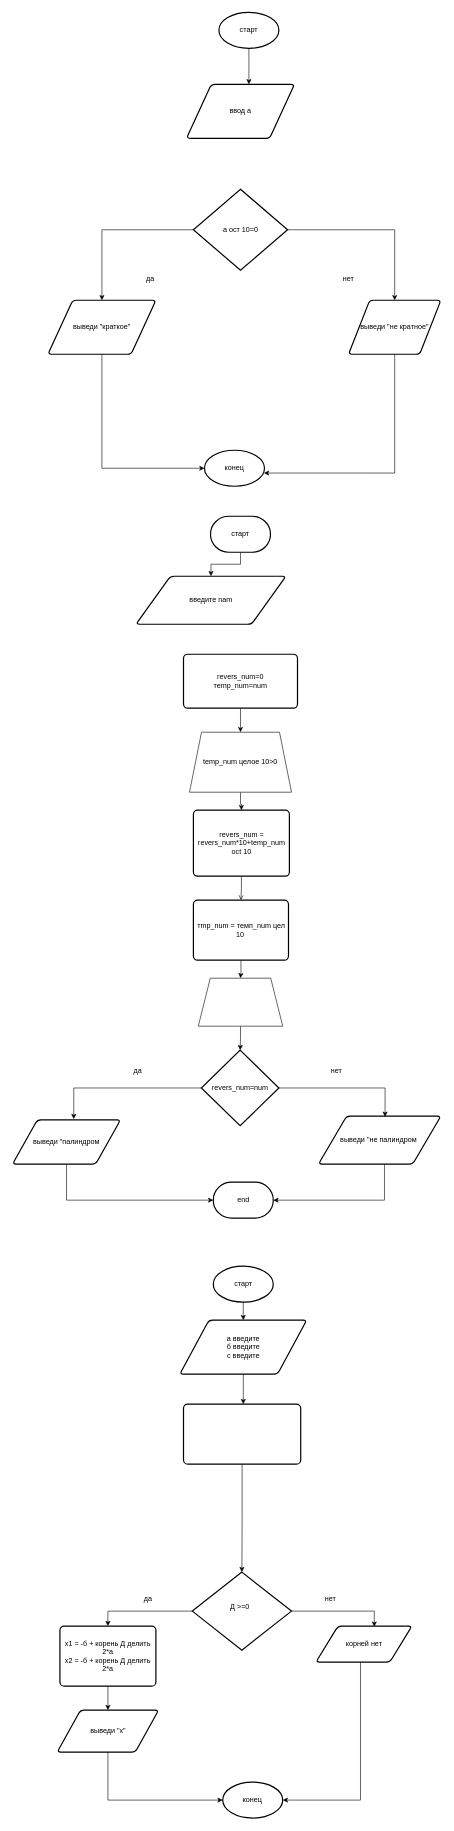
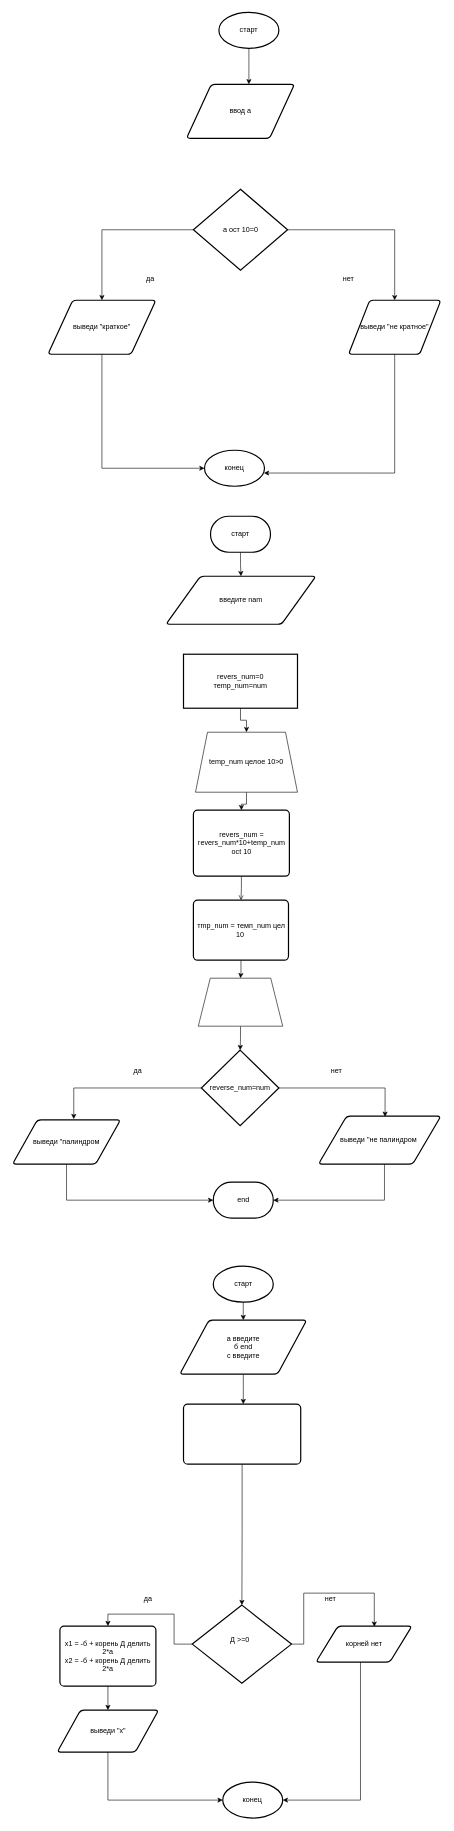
- <mxCell id="18" value="&lt;font style=&quot;vertical-align: inherit;&quot;&gt;&lt;font style=&quot;vertical-align: inherit;&quot;&gt;введите nam&lt;/font&gt;&lt;/font&gt;" style="shape=parallelogram;html=1;strokeWidth=2;perimeter=parallelogramPerimeter;whiteSpace=wrap;rounded=1;arcSize=12;size=0.23;" vertex="1" parent="1"><mxGeometry x="225.75" y="960" width="250" height="80" as="geometry" /></mxCell>
+ <mxCell id="18" value="&lt;font style=&quot;vertical-align: inherit;&quot;&gt;&lt;font style=&quot;vertical-align: inherit;&quot;&gt;введите nam&lt;/font&gt;&lt;/font&gt;" style="shape=parallelogram;html=1;strokeWidth=2;perimeter=parallelogramPerimeter;whiteSpace=wrap;rounded=1;arcSize=12;size=0.23;" vertex="1" parent="1"><mxGeometry x="275.75" y="960" width="250" height="80" as="geometry" /></mxCell>
- <mxCell id="20" value="&lt;font style=&quot;vertical-align: inherit;&quot;&gt;&lt;font style=&quot;vertical-align: inherit;&quot;&gt;гevers_num=0&lt;/font&gt;&lt;/font&gt;&lt;div&gt;&lt;font style=&quot;vertical-align: inherit;&quot;&gt;&lt;font style=&quot;vertical-align: inherit;&quot;&gt;&lt;font style=&quot;vertical-align: inherit;&quot;&gt;&lt;font style=&quot;vertical-align: inherit;&quot;&gt;тemp_num=num&lt;/font&gt;&lt;/font&gt;&lt;/font&gt;&lt;/font&gt;&lt;/div&gt;" style="rounded=1;whiteSpace=wrap;html=1;absoluteArcSize=1;arcSize=14;strokeWidth=2;" vertex="1" parent="1"><mxGeometry x="305" y="1090" width="190" height="90" as="geometry" /></mxCell>
+ <mxCell id="20" value="&lt;font style=&quot;vertical-align: inherit;&quot;&gt;&lt;font style=&quot;vertical-align: inherit;&quot;&gt;гevers_num=0&lt;/font&gt;&lt;/font&gt;&lt;div&gt;&lt;font style=&quot;vertical-align: inherit;&quot;&gt;&lt;font style=&quot;vertical-align: inherit;&quot;&gt;&lt;font style=&quot;vertical-align: inherit;&quot;&gt;&lt;font style=&quot;vertical-align: inherit;&quot;&gt;тemp_num=num&lt;/font&gt;&lt;/font&gt;&lt;/font&gt;&lt;/font&gt;&lt;/div&gt;" style="whiteSpace=wrap;html=1;absoluteArcSize=1;arcSize=14;strokeWidth=2;rounded=0;" vertex="1" parent="1"><mxGeometry x="305" y="1090" width="190" height="90" as="geometry" /></mxCell>
- <mxCell id="22" value="&lt;font style=&quot;vertical-align: inherit;&quot;&gt;&lt;font style=&quot;vertical-align: inherit;&quot;&gt;&lt;font style=&quot;vertical-align: inherit;&quot;&gt;&lt;font style=&quot;vertical-align: inherit;&quot;&gt;&lt;font style=&quot;vertical-align: inherit;&quot;&gt;&lt;font style=&quot;vertical-align: inherit;&quot;&gt;temp_num целое 10&amp;gt;0&lt;/font&gt;&lt;/font&gt;&lt;/font&gt;&lt;/font&gt;&lt;/font&gt;&lt;/font&gt;" style="shape=trapezoid;perimeter=trapezoidPerimeter;whiteSpace=wrap;html=1;fixedSize=1;" vertex="1" parent="1"><mxGeometry x="315" y="1220" width="170" height="100" as="geometry" /></mxCell>
+ <mxCell id="22" value="&lt;font style=&quot;vertical-align: inherit;&quot;&gt;&lt;font style=&quot;vertical-align: inherit;&quot;&gt;&lt;font style=&quot;vertical-align: inherit;&quot;&gt;&lt;font style=&quot;vertical-align: inherit;&quot;&gt;&lt;font style=&quot;vertical-align: inherit;&quot;&gt;&lt;font style=&quot;vertical-align: inherit;&quot;&gt;temp_num целое 10&amp;gt;0&lt;/font&gt;&lt;/font&gt;&lt;/font&gt;&lt;/font&gt;&lt;/font&gt;&lt;/font&gt;" style="shape=trapezoid;perimeter=trapezoidPerimeter;whiteSpace=wrap;html=1;fixedSize=1;" vertex="1" parent="1"><mxGeometry x="325" y="1220" width="170" height="100" as="geometry" /></mxCell>
- <mxCell id="29" value="&lt;font style=&quot;vertical-align: inherit;&quot;&gt;&lt;font style=&quot;vertical-align: inherit;&quot;&gt;гevers_num=num&lt;/font&gt;&lt;/font&gt;" style="strokeWidth=2;html=1;shape=mxgraph.flowchart.decision;whiteSpace=wrap;" vertex="1" parent="1"><mxGeometry x="334.75" y="1750" width="129.25" height="126" as="geometry" /></mxCell>
+ <mxCell id="29" value="&lt;font style=&quot;vertical-align: inherit;&quot;&gt;&lt;font style=&quot;vertical-align: inherit;&quot;&gt;гeverse_num=num&lt;/font&gt;&lt;/font&gt;" style="strokeWidth=2;html=1;shape=mxgraph.flowchart.decision;whiteSpace=wrap;" vertex="1" parent="1"><mxGeometry x="334.75" y="1750" width="129.25" height="126" as="geometry" /></mxCell>
- <mxCell id="41" value="&lt;font style=&quot;vertical-align: inherit;&quot;&gt;&lt;font style=&quot;vertical-align: inherit;&quot;&gt;&lt;font style=&quot;vertical-align: inherit;&quot;&gt;&lt;font style=&quot;vertical-align: inherit;&quot;&gt;&lt;font style=&quot;vertical-align: inherit;&quot;&gt;&lt;font style=&quot;vertical-align: inherit;&quot;&gt;&lt;font style=&quot;vertical-align: inherit;&quot;&gt;&lt;font style=&quot;vertical-align: inherit;&quot;&gt;&lt;font style=&quot;vertical-align: inherit;&quot;&gt;&lt;font style=&quot;vertical-align: inherit;&quot;&gt;а введите&lt;/font&gt;&lt;/font&gt;&lt;/font&gt;&lt;/font&gt;&lt;/font&gt;&lt;/font&gt;&lt;/font&gt;&lt;/font&gt;&lt;/font&gt;&lt;/font&gt;&lt;div&gt;&lt;font style=&quot;vertical-align: inherit;&quot;&gt;&lt;font style=&quot;vertical-align: inherit;&quot;&gt;&lt;font style=&quot;vertical-align: inherit;&quot;&gt;&lt;font style=&quot;vertical-align: inherit;&quot;&gt;&lt;font style=&quot;vertical-align: inherit;&quot;&gt;&lt;font style=&quot;vertical-align: inherit;&quot;&gt;&lt;font style=&quot;vertical-align: inherit;&quot;&gt;&lt;font style=&quot;vertical-align: inherit;&quot;&gt;&lt;font style=&quot;vertical-align: inherit;&quot;&gt;&lt;font style=&quot;vertical-align: inherit;&quot;&gt;&lt;font style=&quot;vertical-align: inherit;&quot;&gt;&lt;font style=&quot;vertical-align: inherit;&quot;&gt;б введите&lt;/font&gt;&lt;/font&gt;&lt;/font&gt;&lt;/font&gt;&lt;/font&gt;&lt;/font&gt;&lt;/font&gt;&lt;/font&gt;&lt;/font&gt;&lt;/font&gt;&lt;/font&gt;&lt;/font&gt;&lt;/div&gt;&lt;div&gt;&lt;font style=&quot;vertical-align: inherit;&quot;&gt;&lt;font style=&quot;vertical-align: inherit;&quot;&gt;&lt;font style=&quot;vertical-align: inherit;&quot;&gt;&lt;font style=&quot;vertical-align: inherit;&quot;&gt;&lt;font style=&quot;vertical-align: inherit;&quot;&gt;&lt;font style=&quot;vertical-align: inherit;&quot;&gt;&lt;font style=&quot;vertical-align: inherit;&quot;&gt;&lt;font style=&quot;vertical-align: inherit;&quot;&gt;&lt;font style=&quot;vertical-align: inherit;&quot;&gt;&lt;font style=&quot;vertical-align: inherit;&quot;&gt;&lt;font style=&quot;vertical-align: inherit;&quot;&gt;&lt;font style=&quot;vertical-align: inherit;&quot;&gt;&lt;font style=&quot;vertical-align: inherit;&quot;&gt;&lt;font style=&quot;vertical-align: inherit;&quot;&gt;с введите&lt;/font&gt;&lt;/font&gt;&lt;/font&gt;&lt;/font&gt;&lt;/font&gt;&lt;/font&gt;&lt;/font&gt;&lt;/font&gt;&lt;/font&gt;&lt;/font&gt;&lt;/font&gt;&lt;/font&gt;&lt;/font&gt;&lt;/font&gt;&lt;/div&gt;" style="shape=parallelogram;html=1;strokeWidth=2;perimeter=parallelogramPerimeter;whiteSpace=wrap;rounded=1;arcSize=12;size=0.23;" vertex="1" parent="1"><mxGeometry x="298.88" y="2200" width="211.5" height="90" as="geometry" /></mxCell>
+ <mxCell id="41" value="&lt;font style=&quot;vertical-align: inherit;&quot;&gt;&lt;font style=&quot;vertical-align: inherit;&quot;&gt;&lt;font style=&quot;vertical-align: inherit;&quot;&gt;&lt;font style=&quot;vertical-align: inherit;&quot;&gt;&lt;font style=&quot;vertical-align: inherit;&quot;&gt;&lt;font style=&quot;vertical-align: inherit;&quot;&gt;&lt;font style=&quot;vertical-align: inherit;&quot;&gt;&lt;font style=&quot;vertical-align: inherit;&quot;&gt;&lt;font style=&quot;vertical-align: inherit;&quot;&gt;&lt;font style=&quot;vertical-align: inherit;&quot;&gt;а введите&lt;/font&gt;&lt;/font&gt;&lt;/font&gt;&lt;/font&gt;&lt;/font&gt;&lt;/font&gt;&lt;/font&gt;&lt;/font&gt;&lt;/font&gt;&lt;/font&gt;&lt;div&gt;&lt;font style=&quot;vertical-align: inherit;&quot;&gt;&lt;font style=&quot;vertical-align: inherit;&quot;&gt;&lt;font style=&quot;vertical-align: inherit;&quot;&gt;&lt;font style=&quot;vertical-align: inherit;&quot;&gt;&lt;font style=&quot;vertical-align: inherit;&quot;&gt;&lt;font style=&quot;vertical-align: inherit;&quot;&gt;&lt;font style=&quot;vertical-align: inherit;&quot;&gt;&lt;font style=&quot;vertical-align: inherit;&quot;&gt;&lt;font style=&quot;vertical-align: inherit;&quot;&gt;&lt;font style=&quot;vertical-align: inherit;&quot;&gt;&lt;font style=&quot;vertical-align: inherit;&quot;&gt;&lt;font style=&quot;vertical-align: inherit;&quot;&gt;б еnd&lt;/font&gt;&lt;/font&gt;&lt;/font&gt;&lt;/font&gt;&lt;/font&gt;&lt;/font&gt;&lt;/font&gt;&lt;/font&gt;&lt;/font&gt;&lt;/font&gt;&lt;/font&gt;&lt;/font&gt;&lt;/div&gt;&lt;div&gt;&lt;font style=&quot;vertical-align: inherit;&quot;&gt;&lt;font style=&quot;vertical-align: inherit;&quot;&gt;&lt;font style=&quot;vertical-align: inherit;&quot;&gt;&lt;font style=&quot;vertical-align: inherit;&quot;&gt;&lt;font style=&quot;vertical-align: inherit;&quot;&gt;&lt;font style=&quot;vertical-align: inherit;&quot;&gt;&lt;font style=&quot;vertical-align: inherit;&quot;&gt;&lt;font style=&quot;vertical-align: inherit;&quot;&gt;&lt;font style=&quot;vertical-align: inherit;&quot;&gt;&lt;font style=&quot;vertical-align: inherit;&quot;&gt;&lt;font style=&quot;vertical-align: inherit;&quot;&gt;&lt;font style=&quot;vertical-align: inherit;&quot;&gt;&lt;font style=&quot;vertical-align: inherit;&quot;&gt;&lt;font style=&quot;vertical-align: inherit;&quot;&gt;с введите&lt;/font&gt;&lt;/font&gt;&lt;/font&gt;&lt;/font&gt;&lt;/font&gt;&lt;/font&gt;&lt;/font&gt;&lt;/font&gt;&lt;/font&gt;&lt;/font&gt;&lt;/font&gt;&lt;/font&gt;&lt;/font&gt;&lt;/font&gt;&lt;/div&gt;" style="shape=parallelogram;html=1;strokeWidth=2;perimeter=parallelogramPerimeter;whiteSpace=wrap;rounded=1;arcSize=12;size=0.23;" vertex="1" parent="1"><mxGeometry x="298.88" y="2200" width="211.5" height="90" as="geometry" /></mxCell>
- <mxCell id="45" value="&lt;div&gt;&lt;span style=&quot;background-color: initial;&quot;&gt;&lt;font style=&quot;vertical-align: inherit;&quot;&gt;&lt;font style=&quot;vertical-align: inherit;&quot;&gt;&lt;font style=&quot;vertical-align: inherit;&quot;&gt;&lt;font style=&quot;vertical-align: inherit;&quot;&gt;&lt;font style=&quot;vertical-align: inherit;&quot;&gt;&lt;font style=&quot;vertical-align: inherit;&quot;&gt;&lt;font style=&quot;vertical-align: inherit;&quot;&gt;&lt;font style=&quot;vertical-align: inherit;&quot;&gt;&lt;font style=&quot;vertical-align: inherit;&quot;&gt;&lt;font style=&quot;vertical-align: inherit;&quot;&gt;&lt;font style=&quot;vertical-align: inherit;&quot;&gt;&lt;font style=&quot;vertical-align: inherit;&quot;&gt;&lt;font style=&quot;vertical-align: inherit;&quot;&gt;&lt;font style=&quot;vertical-align: inherit;&quot;&gt;Д &amp;gt;=0&amp;nbsp;&amp;nbsp;&lt;/font&gt;&lt;/font&gt;&lt;/font&gt;&lt;/font&gt;&lt;/font&gt;&lt;/font&gt;&lt;/font&gt;&lt;/font&gt;&lt;/font&gt;&lt;/font&gt;&lt;/font&gt;&lt;/font&gt;&lt;/font&gt;&lt;/font&gt;&lt;/span&gt;&lt;/div&gt;&lt;div&gt;&lt;font style=&quot;vertical-align: inherit;&quot;&gt;&lt;font style=&quot;vertical-align: inherit;&quot;&gt;&lt;br&gt;&lt;/font&gt;&lt;/font&gt;&lt;/div&gt;" style="strokeWidth=2;html=1;shape=mxgraph.flowchart.decision;whiteSpace=wrap;" vertex="1" parent="1"><mxGeometry x="319.63" y="2620" width="165.37" height="130" as="geometry" /></mxCell>
+ <mxCell id="45" value="&lt;div&gt;&lt;span style=&quot;background-color: initial;&quot;&gt;&lt;font style=&quot;vertical-align: inherit;&quot;&gt;&lt;font style=&quot;vertical-align: inherit;&quot;&gt;&lt;font style=&quot;vertical-align: inherit;&quot;&gt;&lt;font style=&quot;vertical-align: inherit;&quot;&gt;&lt;font style=&quot;vertical-align: inherit;&quot;&gt;&lt;font style=&quot;vertical-align: inherit;&quot;&gt;&lt;font style=&quot;vertical-align: inherit;&quot;&gt;&lt;font style=&quot;vertical-align: inherit;&quot;&gt;&lt;font style=&quot;vertical-align: inherit;&quot;&gt;&lt;font style=&quot;vertical-align: inherit;&quot;&gt;&lt;font style=&quot;vertical-align: inherit;&quot;&gt;&lt;font style=&quot;vertical-align: inherit;&quot;&gt;&lt;font style=&quot;vertical-align: inherit;&quot;&gt;&lt;font style=&quot;vertical-align: inherit;&quot;&gt;Д &amp;gt;=0&amp;nbsp;&amp;nbsp;&lt;/font&gt;&lt;/font&gt;&lt;/font&gt;&lt;/font&gt;&lt;/font&gt;&lt;/font&gt;&lt;/font&gt;&lt;/font&gt;&lt;/font&gt;&lt;/font&gt;&lt;/font&gt;&lt;/font&gt;&lt;/font&gt;&lt;/font&gt;&lt;/span&gt;&lt;/div&gt;&lt;div&gt;&lt;font style=&quot;vertical-align: inherit;&quot;&gt;&lt;font style=&quot;vertical-align: inherit;&quot;&gt;&lt;br&gt;&lt;/font&gt;&lt;/font&gt;&lt;/div&gt;" style="strokeWidth=2;html=1;shape=mxgraph.flowchart.decision;whiteSpace=wrap;" vertex="1" parent="1"><mxGeometry x="319.63" y="2675" width="165.37" height="130" as="geometry" /></mxCell>
